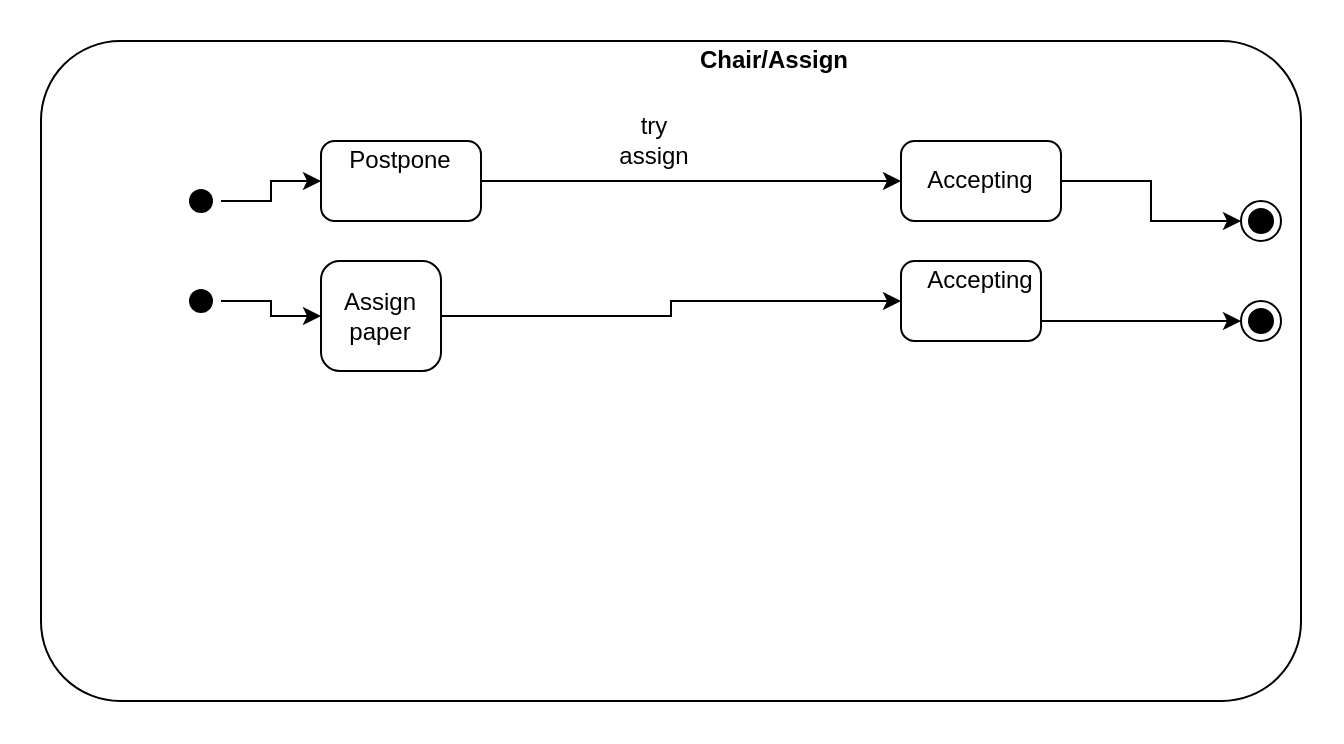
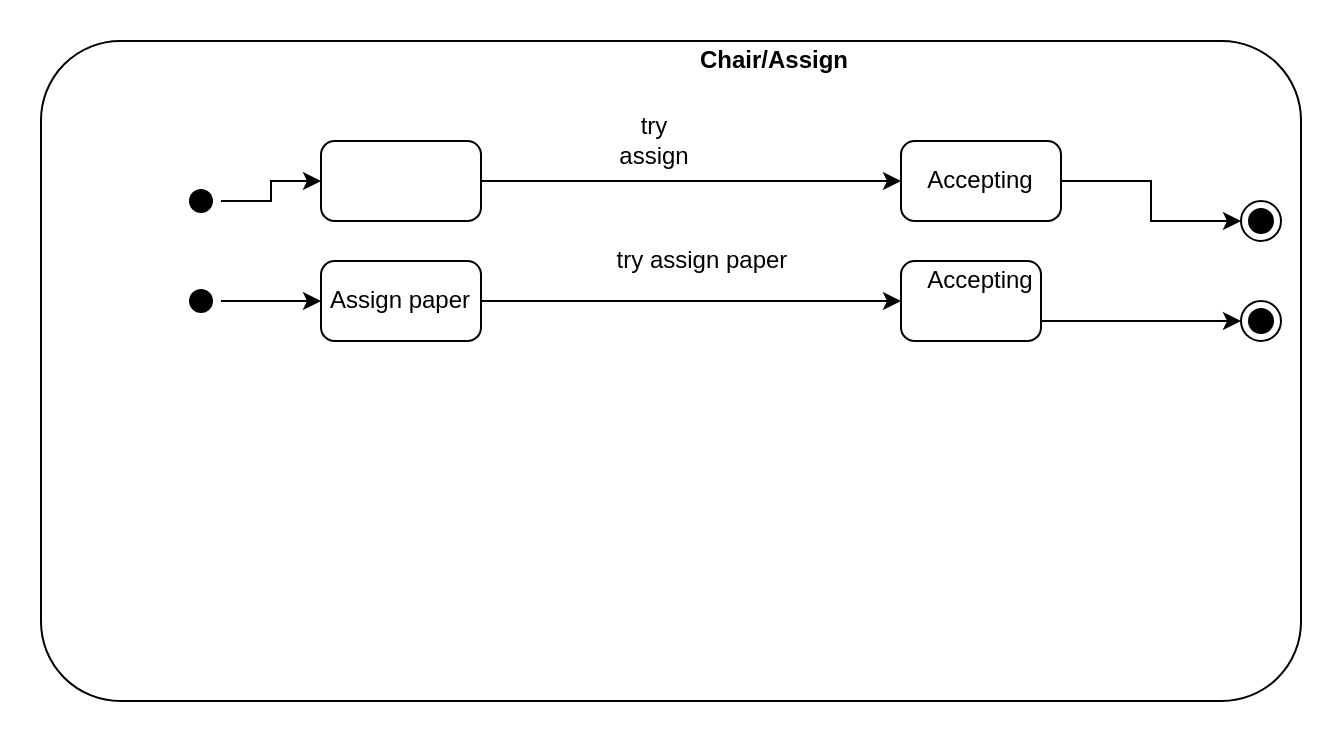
- <mxCell id="13" value="Postpone" style="text;html=1;strokeColor=none;fillColor=none;align=center;verticalAlign=middle;whiteSpace=wrap;rounded=0;" vertex="1" parent="1"><mxGeometry x="180" y="70" width="40" height="20" as="geometry" /></mxCell>
+ <mxCell id="17" value="try assign paper" style="text;html=1;strokeColor=none;fillColor=none;align=center;verticalAlign=middle;whiteSpace=wrap;rounded=0;" vertex="1" parent="1"><mxGeometry x="302" y="120" width="98" height="20" as="geometry" /></mxCell>
- <mxCell id="16" value="Assign paper" style="rounded=1;whiteSpace=wrap;html=1;strokeColor=#000000;strokeWidth=1;arcSize=17;" vertex="1" parent="1"><mxGeometry x="160" y="130" width="60" height="55" as="geometry" /></mxCell>
+ <mxCell id="16" value="Assign paper" style="rounded=1;whiteSpace=wrap;html=1;strokeColor=#000000;strokeWidth=1;arcSize=17;" vertex="1" parent="1"><mxGeometry x="160" y="130" width="80" height="40" as="geometry" /></mxCell>
